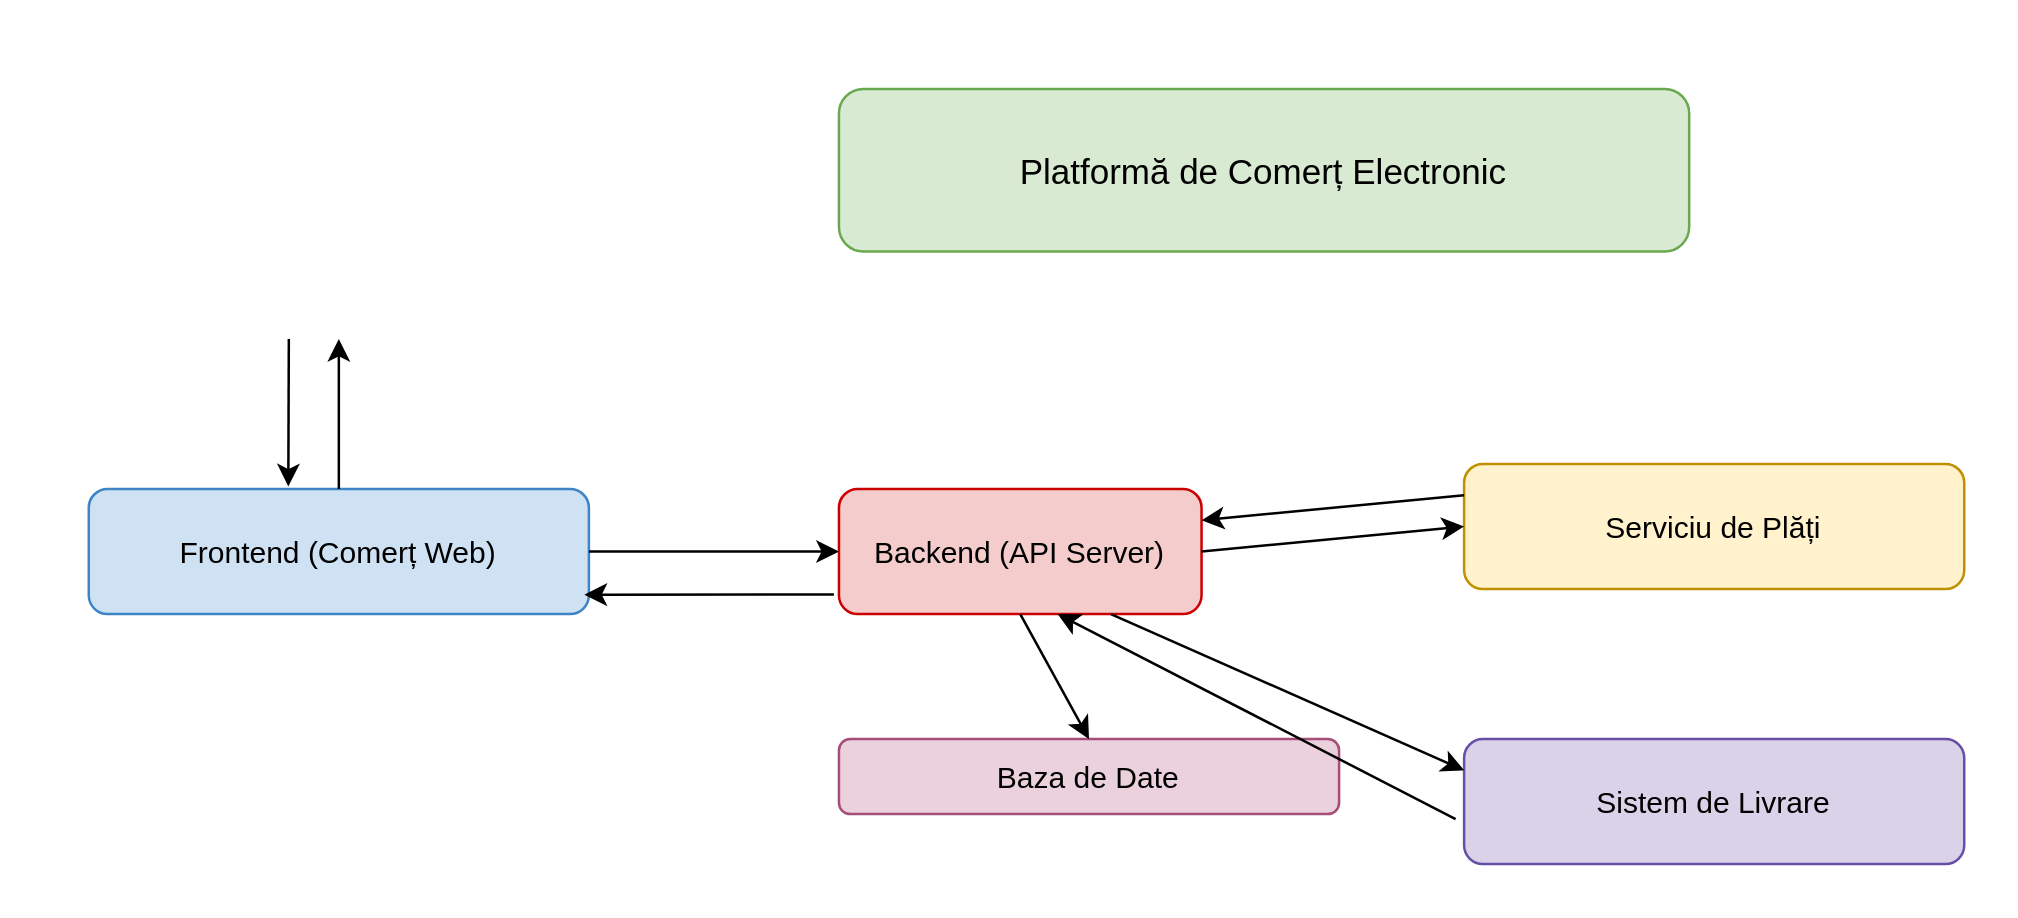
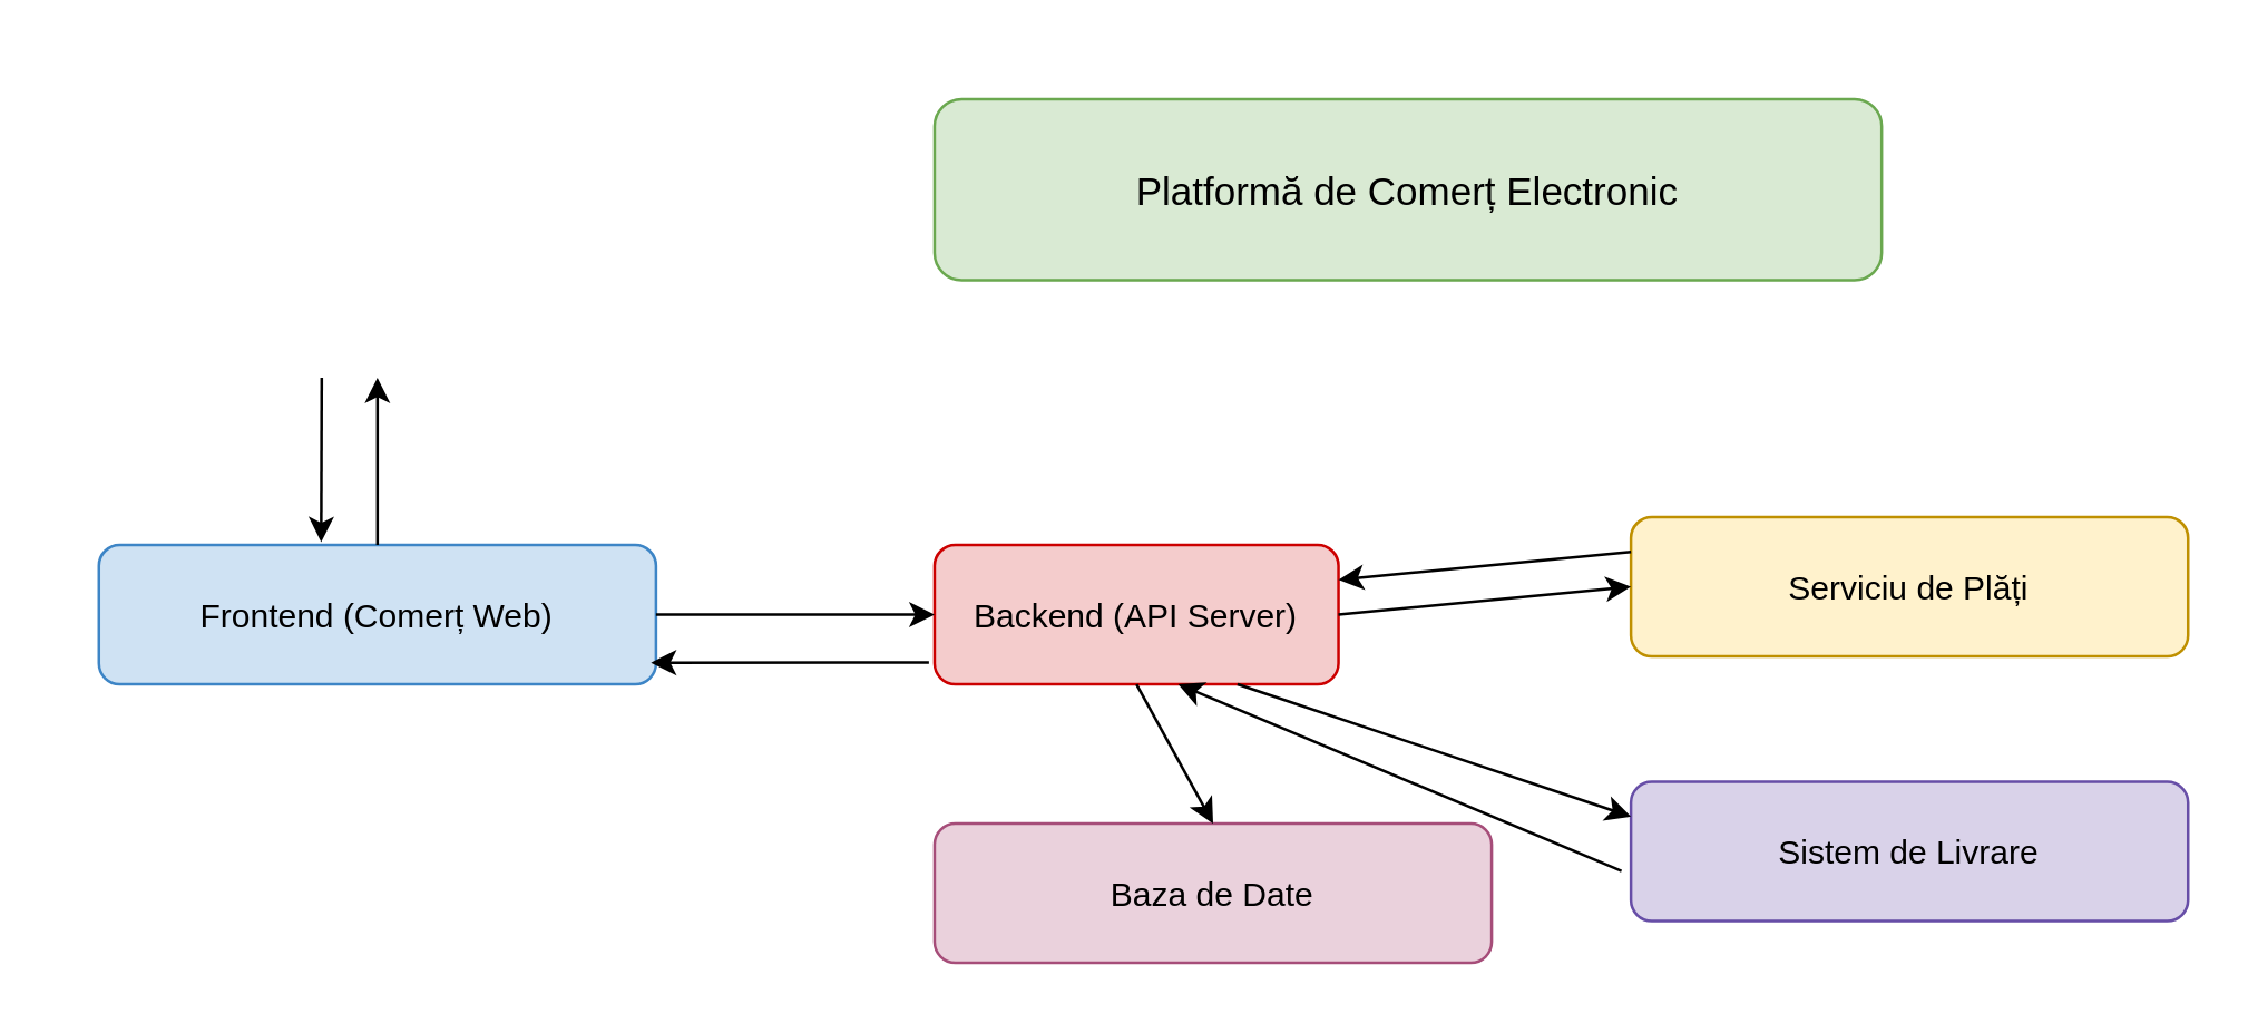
- <mxCell id="5" value="Baza de Date" style="rounded=1;fillColor=#EAD1DC;strokeColor=#A64D79;fontSize=12;" vertex="1" parent="1"><mxGeometry x="320" y="280" width="200" height="30" as="geometry" /></mxCell>
+ <mxCell id="5" value="Baza de Date" style="rounded=1;fillColor=#EAD1DC;strokeColor=#A64D79;fontSize=12;" vertex="1" parent="1"><mxGeometry x="320" y="280" width="200" height="50" as="geometry" /></mxCell>
- <mxCell id="7" value="Sistem de Livrare" style="rounded=1;fillColor=#D9D2E9;strokeColor=#674EA7;fontSize=12;" vertex="1" parent="1"><mxGeometry x="570" y="280" width="200" height="50" as="geometry" /></mxCell>
+ <mxCell id="7" value="Sistem de Livrare" style="rounded=1;fillColor=#D9D2E9;strokeColor=#674EA7;fontSize=12;" vertex="1" parent="1"><mxGeometry x="570" y="265" width="200" height="50" as="geometry" /></mxCell>
